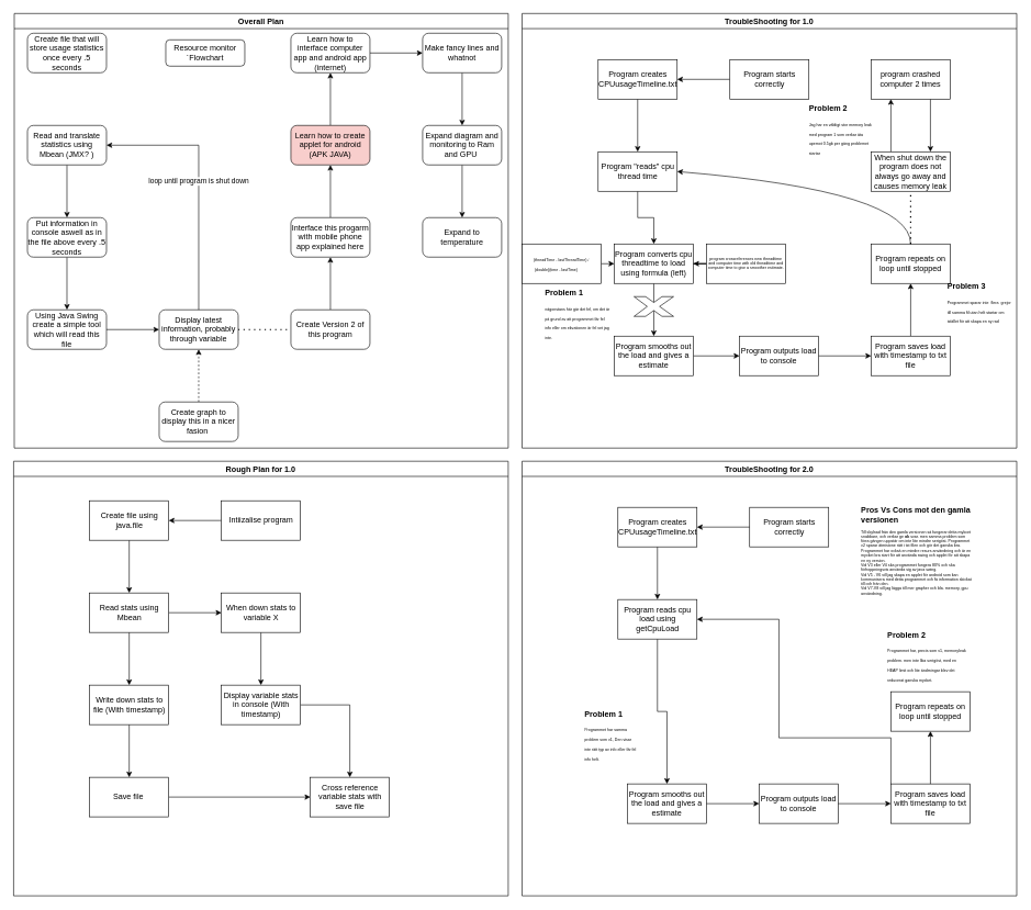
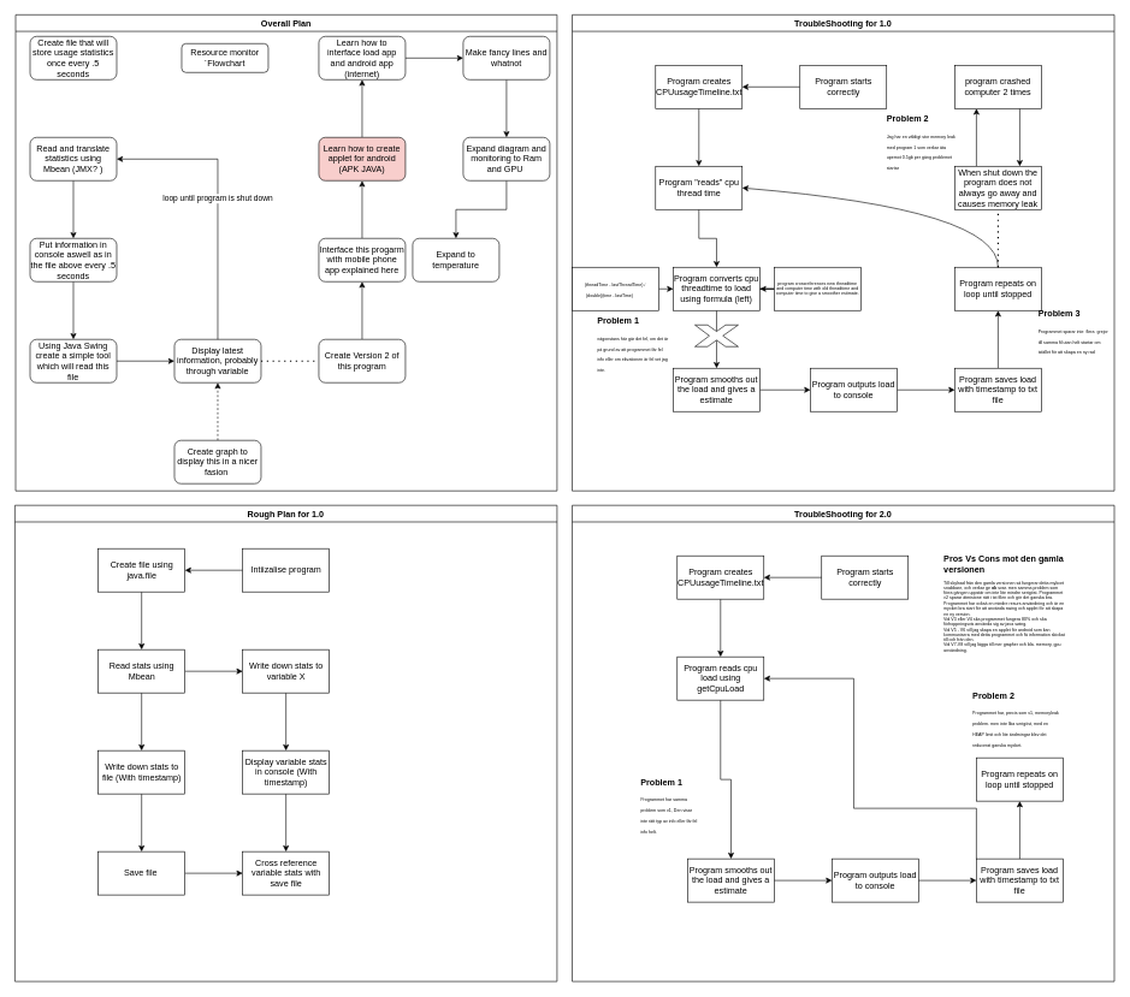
- <mxCell id="22" value="Learn how to interface computer app and android app (internet)" style="whiteSpace=wrap;html=1;rounded=1;glass=0;strokeWidth=1;shadow=0;" parent="1" vertex="1"><mxGeometry x="441" y="50" width="120" height="60" as="geometry" /></mxCell>
+ <mxCell id="22" value="Learn how to interface load app and android app (internet)" style="whiteSpace=wrap;html=1;rounded=1;glass=0;strokeWidth=1;shadow=0;" parent="1" vertex="1"><mxGeometry x="441" y="50" width="120" height="60" as="geometry" /></mxCell>
- <mxCell id="27" value="Expand to temperature" style="whiteSpace=wrap;html=1;rounded=1;glass=0;strokeWidth=1;shadow=0;" parent="1" vertex="1"><mxGeometry x="641" y="330" width="120" height="60" as="geometry" /></mxCell>
+ <mxCell id="27" value="Expand to temperature" style="whiteSpace=wrap;html=1;rounded=1;glass=0;strokeWidth=1;shadow=0;" parent="1" vertex="1"><mxGeometry x="571" y="330" width="120" height="60" as="geometry" /></mxCell>
- <mxCell id="42" value="When down stats to variable X" style="whiteSpace=wrap;html=1;rounded=0;" parent="29" vertex="1"><mxGeometry x="315.5" y="200" width="120" height="60" as="geometry" /></mxCell>
+ <mxCell id="42" value="Write down stats to variable X" style="whiteSpace=wrap;html=1;rounded=0;" parent="29" vertex="1"><mxGeometry x="315.5" y="200" width="120" height="60" as="geometry" /></mxCell>
- <mxCell id="45" value="Cross reference variable stats with save file" style="whiteSpace=wrap;html=1;rounded=0;" parent="29" vertex="1"><mxGeometry x="450.5" y="480" width="120" height="60" as="geometry" /></mxCell>
+ <mxCell id="45" value="Cross reference variable stats with save file" style="whiteSpace=wrap;html=1;rounded=0;" parent="29" vertex="1"><mxGeometry x="315.5" y="480" width="120" height="60" as="geometry" /></mxCell>
